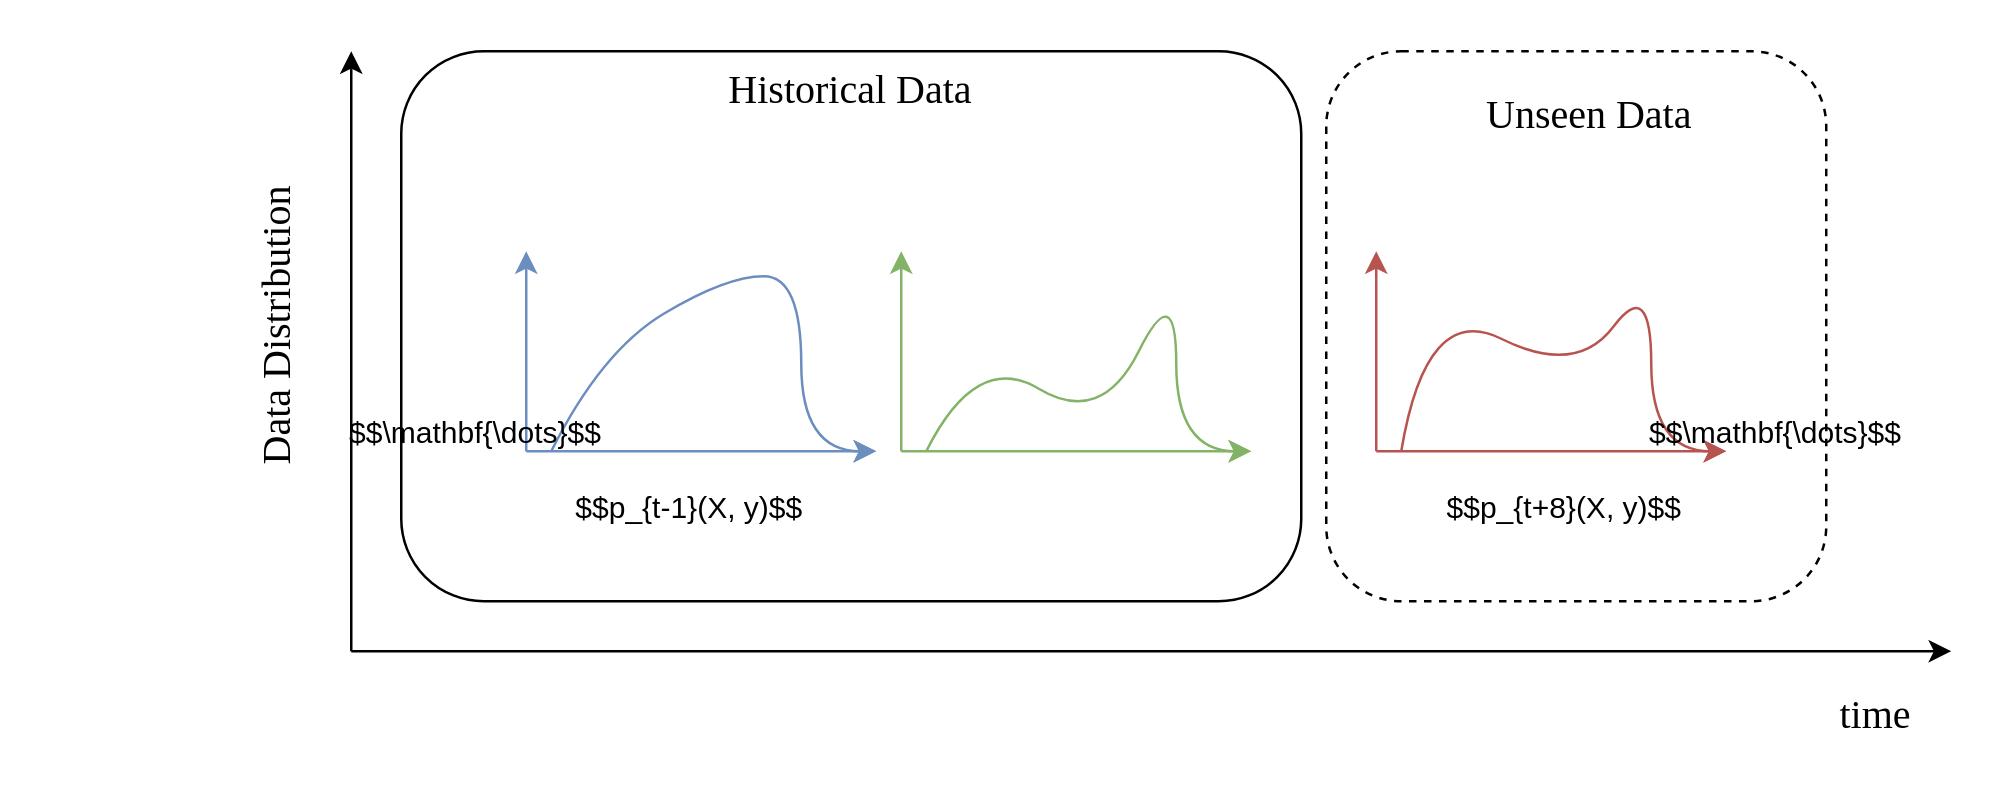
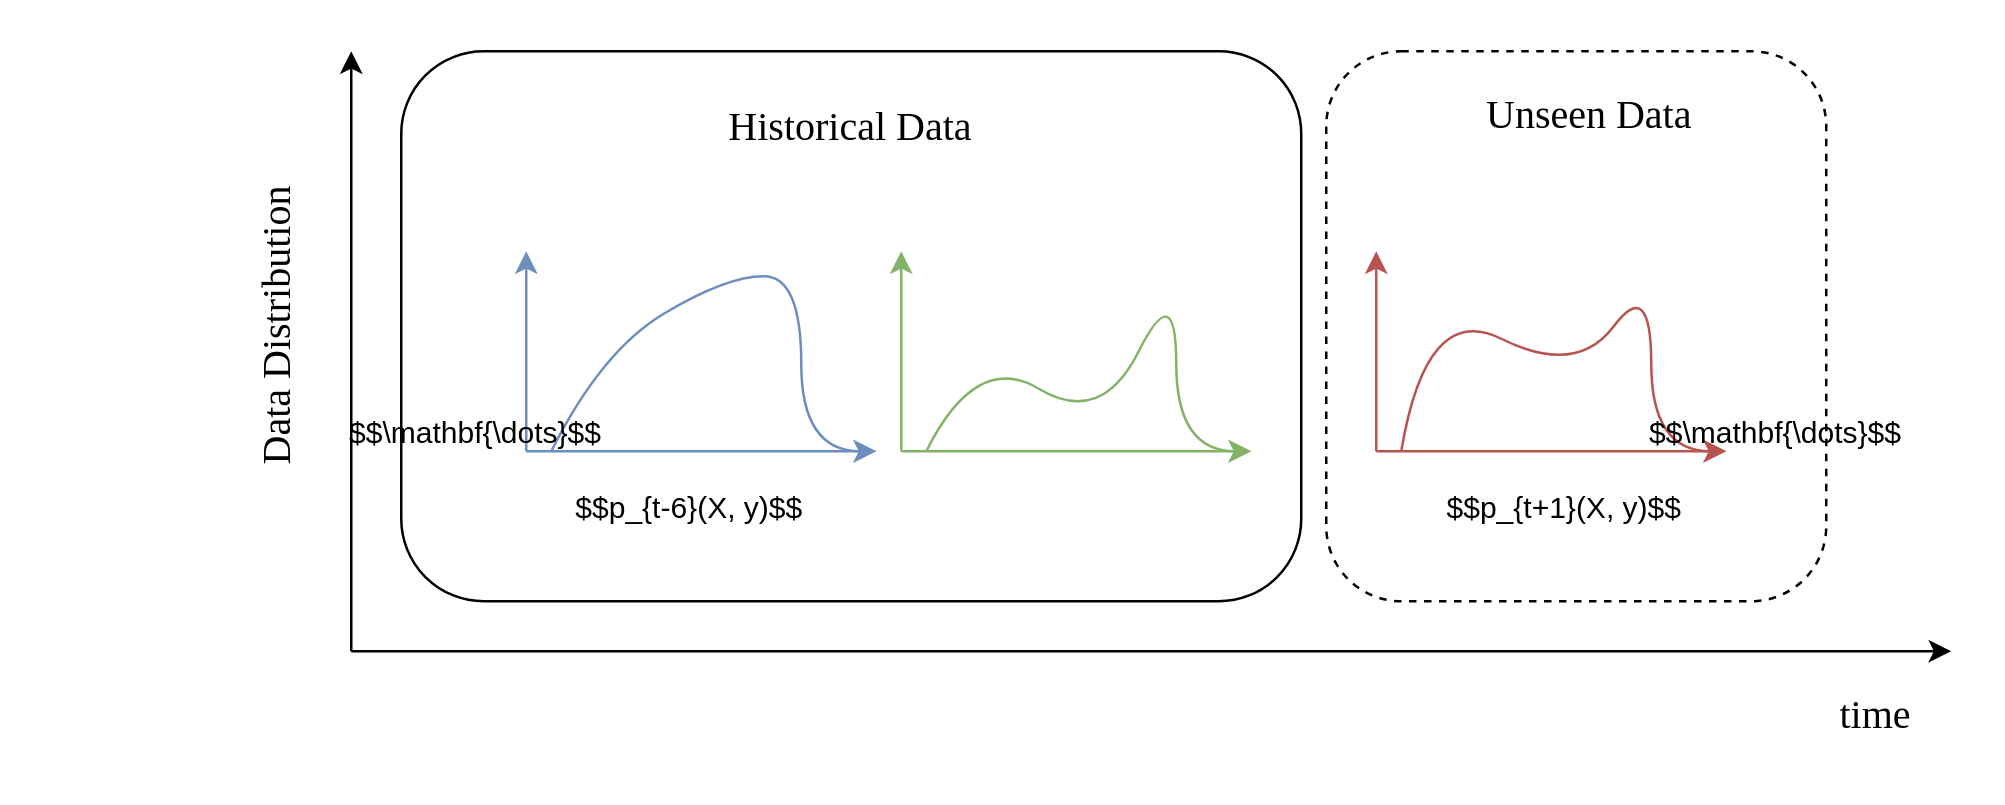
- <mxCell id="4" value="&lt;font style=&quot;font-size: 16px;&quot; face=&quot;Times New Roman&quot;&gt;Historical Data&lt;/font&gt;" style="text;html=1;align=center;verticalAlign=middle;whiteSpace=wrap;rounded=0;" vertex="1" parent="1"><mxGeometry x="235" y="20" width="210" height="30" as="geometry" /></mxCell>
+ <mxCell id="4" value="&lt;font style=&quot;font-size: 16px;&quot; face=&quot;Times New Roman&quot;&gt;Historical Data&lt;/font&gt;" style="text;html=1;align=center;verticalAlign=middle;whiteSpace=wrap;rounded=0;" vertex="1" parent="1"><mxGeometry x="235" y="35" width="210" height="30" as="geometry" /></mxCell>
- <mxCell id="6" value="$$p_{t-1}(X, y)$$" style="text;html=1;align=center;verticalAlign=middle;resizable=0;points=[];autosize=1;strokeColor=none;fillColor=none;" vertex="1" parent="1"><mxGeometry x="220" y="188" width="110" height="30" as="geometry" /></mxCell>
+ <mxCell id="6" value="$$p_{t-6}(X, y)$$" style="text;html=1;align=center;verticalAlign=middle;resizable=0;points=[];autosize=1;strokeColor=none;fillColor=none;" vertex="1" parent="1"><mxGeometry x="220" y="188" width="110" height="30" as="geometry" /></mxCell>
- <mxCell id="14" value="$$p_{t+8}(X, y)$$" style="text;html=1;align=center;verticalAlign=middle;resizable=0;points=[];autosize=1;strokeColor=none;fillColor=none;" vertex="1" parent="1"><mxGeometry x="565" y="188" width="120" height="30" as="geometry" /></mxCell>
+ <mxCell id="14" value="$$p_{t+1}(X, y)$$" style="text;html=1;align=center;verticalAlign=middle;resizable=0;points=[];autosize=1;strokeColor=none;fillColor=none;" vertex="1" parent="1"><mxGeometry x="565" y="188" width="120" height="30" as="geometry" /></mxCell>
